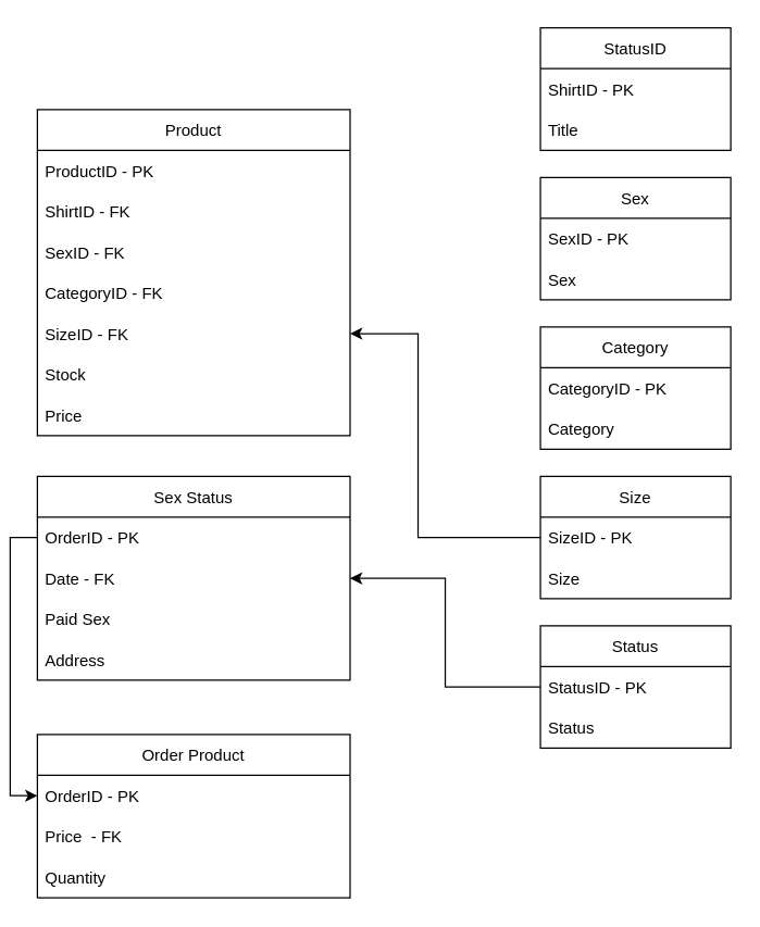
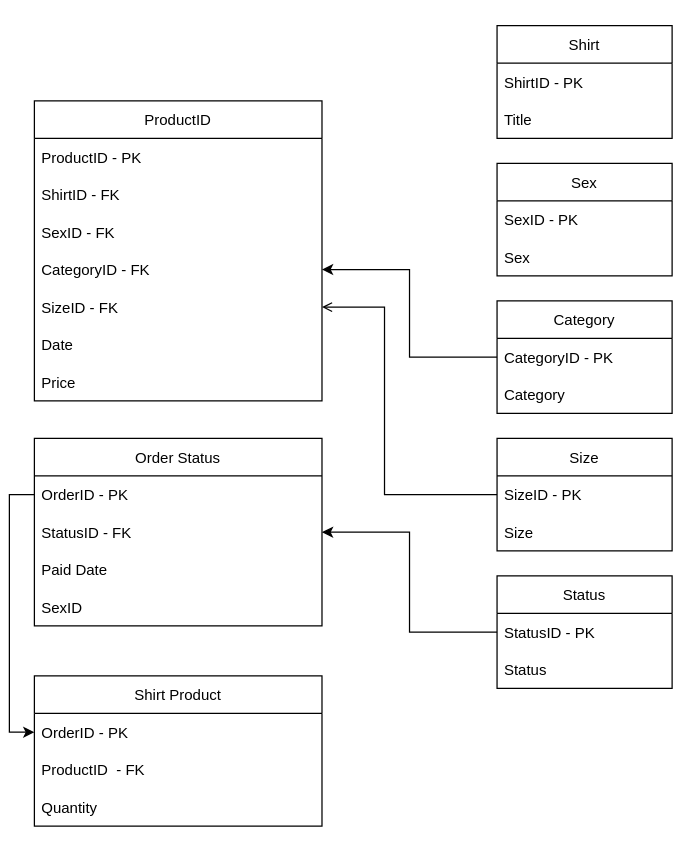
- <mxCell id="21" value="StatusID" style="swimlane;fontStyle=0;childLayout=stackLayout;horizontal=1;startSize=30;horizontalStack=0;resizeParent=1;resizeParentMax=0;resizeLast=0;collapsible=1;marginBottom=0;" vertex="1" parent="1"><mxGeometry x="390" y="20" width="140" height="90" as="geometry" /></mxCell>
+ <mxCell id="21" value="Shirt" style="swimlane;fontStyle=0;childLayout=stackLayout;horizontal=1;startSize=30;horizontalStack=0;resizeParent=1;resizeParentMax=0;resizeLast=0;collapsible=1;marginBottom=0;" vertex="1" parent="1"><mxGeometry x="390" y="20" width="140" height="90" as="geometry" /></mxCell>
- <mxCell id="2" value="Product" style="swimlane;fontStyle=0;childLayout=stackLayout;horizontal=1;startSize=30;horizontalStack=0;resizeParent=1;resizeParentMax=0;resizeLast=0;collapsible=1;marginBottom=0;" vertex="1" parent="1"><mxGeometry x="20" y="80" width="230" height="240" as="geometry" /></mxCell>
+ <mxCell id="2" value="ProductID" style="swimlane;fontStyle=0;childLayout=stackLayout;horizontal=1;startSize=30;horizontalStack=0;resizeParent=1;resizeParentMax=0;resizeLast=0;collapsible=1;marginBottom=0;" vertex="1" parent="1"><mxGeometry x="20" y="80" width="230" height="240" as="geometry" /></mxCell>
- <mxCell id="20" style="edgeStyle=orthogonalEdgeStyle;rounded=0;orthogonalLoop=1;jettySize=auto;html=1;" edge="1" parent="1" source="18" target="7"><mxGeometry relative="1" as="geometry"><Array as="points"><mxPoint x="300" y="395" /><mxPoint x="300" y="245" /></Array></mxGeometry></mxCell>
+ <mxCell id="20" style="edgeStyle=orthogonalEdgeStyle;rounded=0;orthogonalLoop=1;jettySize=auto;html=1;endArrow=open;" edge="1" parent="1" source="18" target="7"><mxGeometry relative="1" as="geometry"><Array as="points"><mxPoint x="300" y="395" /><mxPoint x="300" y="245" /></Array></mxGeometry></mxCell>
+ <mxCell id="16" style="edgeStyle=orthogonalEdgeStyle;rounded=0;orthogonalLoop=1;jettySize=auto;html=1;" edge="1" parent="1" source="14" target="6"><mxGeometry relative="1" as="geometry" /></mxCell>
- <mxCell id="8" value="Stock" style="text;strokeColor=none;fillColor=none;align=left;verticalAlign=middle;spacingLeft=4;spacingRight=4;overflow=hidden;points=[[0,0.5],[1,0.5]];portConstraint=eastwest;rotatable=0;" vertex="1" parent="2"><mxGeometry y="180" width="230" height="30" as="geometry" /></mxCell>
+ <mxCell id="8" value="Date" style="text;strokeColor=none;fillColor=none;align=left;verticalAlign=middle;spacingLeft=4;spacingRight=4;overflow=hidden;points=[[0,0.5],[1,0.5]];portConstraint=eastwest;rotatable=0;" vertex="1" parent="2"><mxGeometry y="180" width="230" height="30" as="geometry" /></mxCell>
- <mxCell id="24" value="Sex Status" style="swimlane;fontStyle=0;childLayout=stackLayout;horizontal=1;startSize=30;horizontalStack=0;resizeParent=1;resizeParentMax=0;resizeLast=0;collapsible=1;marginBottom=0;" vertex="1" parent="1"><mxGeometry x="20" y="350" width="230" height="150" as="geometry" /></mxCell>
+ <mxCell id="24" value="Order Status" style="swimlane;fontStyle=0;childLayout=stackLayout;horizontal=1;startSize=30;horizontalStack=0;resizeParent=1;resizeParentMax=0;resizeLast=0;collapsible=1;marginBottom=0;" vertex="1" parent="1"><mxGeometry x="20" y="350" width="230" height="150" as="geometry" /></mxCell>
- <mxCell id="26" value="Date - FK" style="text;strokeColor=none;fillColor=none;align=left;verticalAlign=middle;spacingLeft=4;spacingRight=4;overflow=hidden;points=[[0,0.5],[1,0.5]];portConstraint=eastwest;rotatable=0;" vertex="1" parent="24"><mxGeometry y="60" width="230" height="30" as="geometry" /></mxCell>
+ <mxCell id="26" value="StatusID - FK" style="text;strokeColor=none;fillColor=none;align=left;verticalAlign=middle;spacingLeft=4;spacingRight=4;overflow=hidden;points=[[0,0.5],[1,0.5]];portConstraint=eastwest;rotatable=0;" vertex="1" parent="24"><mxGeometry y="60" width="230" height="30" as="geometry" /></mxCell>
- <mxCell id="27" value="Paid Sex" style="text;strokeColor=none;fillColor=none;align=left;verticalAlign=middle;spacingLeft=4;spacingRight=4;overflow=hidden;points=[[0,0.5],[1,0.5]];portConstraint=eastwest;rotatable=0;" vertex="1" parent="24"><mxGeometry y="90" width="230" height="30" as="geometry" /></mxCell>
+ <mxCell id="27" value="Paid Date" style="text;strokeColor=none;fillColor=none;align=left;verticalAlign=middle;spacingLeft=4;spacingRight=4;overflow=hidden;points=[[0,0.5],[1,0.5]];portConstraint=eastwest;rotatable=0;" vertex="1" parent="24"><mxGeometry y="90" width="230" height="30" as="geometry" /></mxCell>
- <mxCell id="28" value="Address" style="text;strokeColor=none;fillColor=none;align=left;verticalAlign=middle;spacingLeft=4;spacingRight=4;overflow=hidden;points=[[0,0.5],[1,0.5]];portConstraint=eastwest;rotatable=0;" vertex="1" parent="24"><mxGeometry y="120" width="230" height="30" as="geometry" /></mxCell>
+ <mxCell id="28" value="SexID" style="text;strokeColor=none;fillColor=none;align=left;verticalAlign=middle;spacingLeft=4;spacingRight=4;overflow=hidden;points=[[0,0.5],[1,0.5]];portConstraint=eastwest;rotatable=0;" vertex="1" parent="24"><mxGeometry y="120" width="230" height="30" as="geometry" /></mxCell>
- <mxCell id="33" value="Order Product" style="swimlane;fontStyle=0;childLayout=stackLayout;horizontal=1;startSize=30;horizontalStack=0;resizeParent=1;resizeParentMax=0;resizeLast=0;collapsible=1;marginBottom=0;" vertex="1" parent="1"><mxGeometry x="20" y="540" width="230" height="120" as="geometry" /></mxCell>
+ <mxCell id="33" value="Shirt Product" style="swimlane;fontStyle=0;childLayout=stackLayout;horizontal=1;startSize=30;horizontalStack=0;resizeParent=1;resizeParentMax=0;resizeLast=0;collapsible=1;marginBottom=0;" vertex="1" parent="1"><mxGeometry x="20" y="540" width="230" height="120" as="geometry" /></mxCell>
- <mxCell id="35" value="Price  - FK" style="text;strokeColor=none;fillColor=none;align=left;verticalAlign=middle;spacingLeft=4;spacingRight=4;overflow=hidden;points=[[0,0.5],[1,0.5]];portConstraint=eastwest;rotatable=0;" vertex="1" parent="33"><mxGeometry y="60" width="230" height="30" as="geometry" /></mxCell>
+ <mxCell id="35" value="ProductID  - FK" style="text;strokeColor=none;fillColor=none;align=left;verticalAlign=middle;spacingLeft=4;spacingRight=4;overflow=hidden;points=[[0,0.5],[1,0.5]];portConstraint=eastwest;rotatable=0;" vertex="1" parent="33"><mxGeometry y="60" width="230" height="30" as="geometry" /></mxCell>
